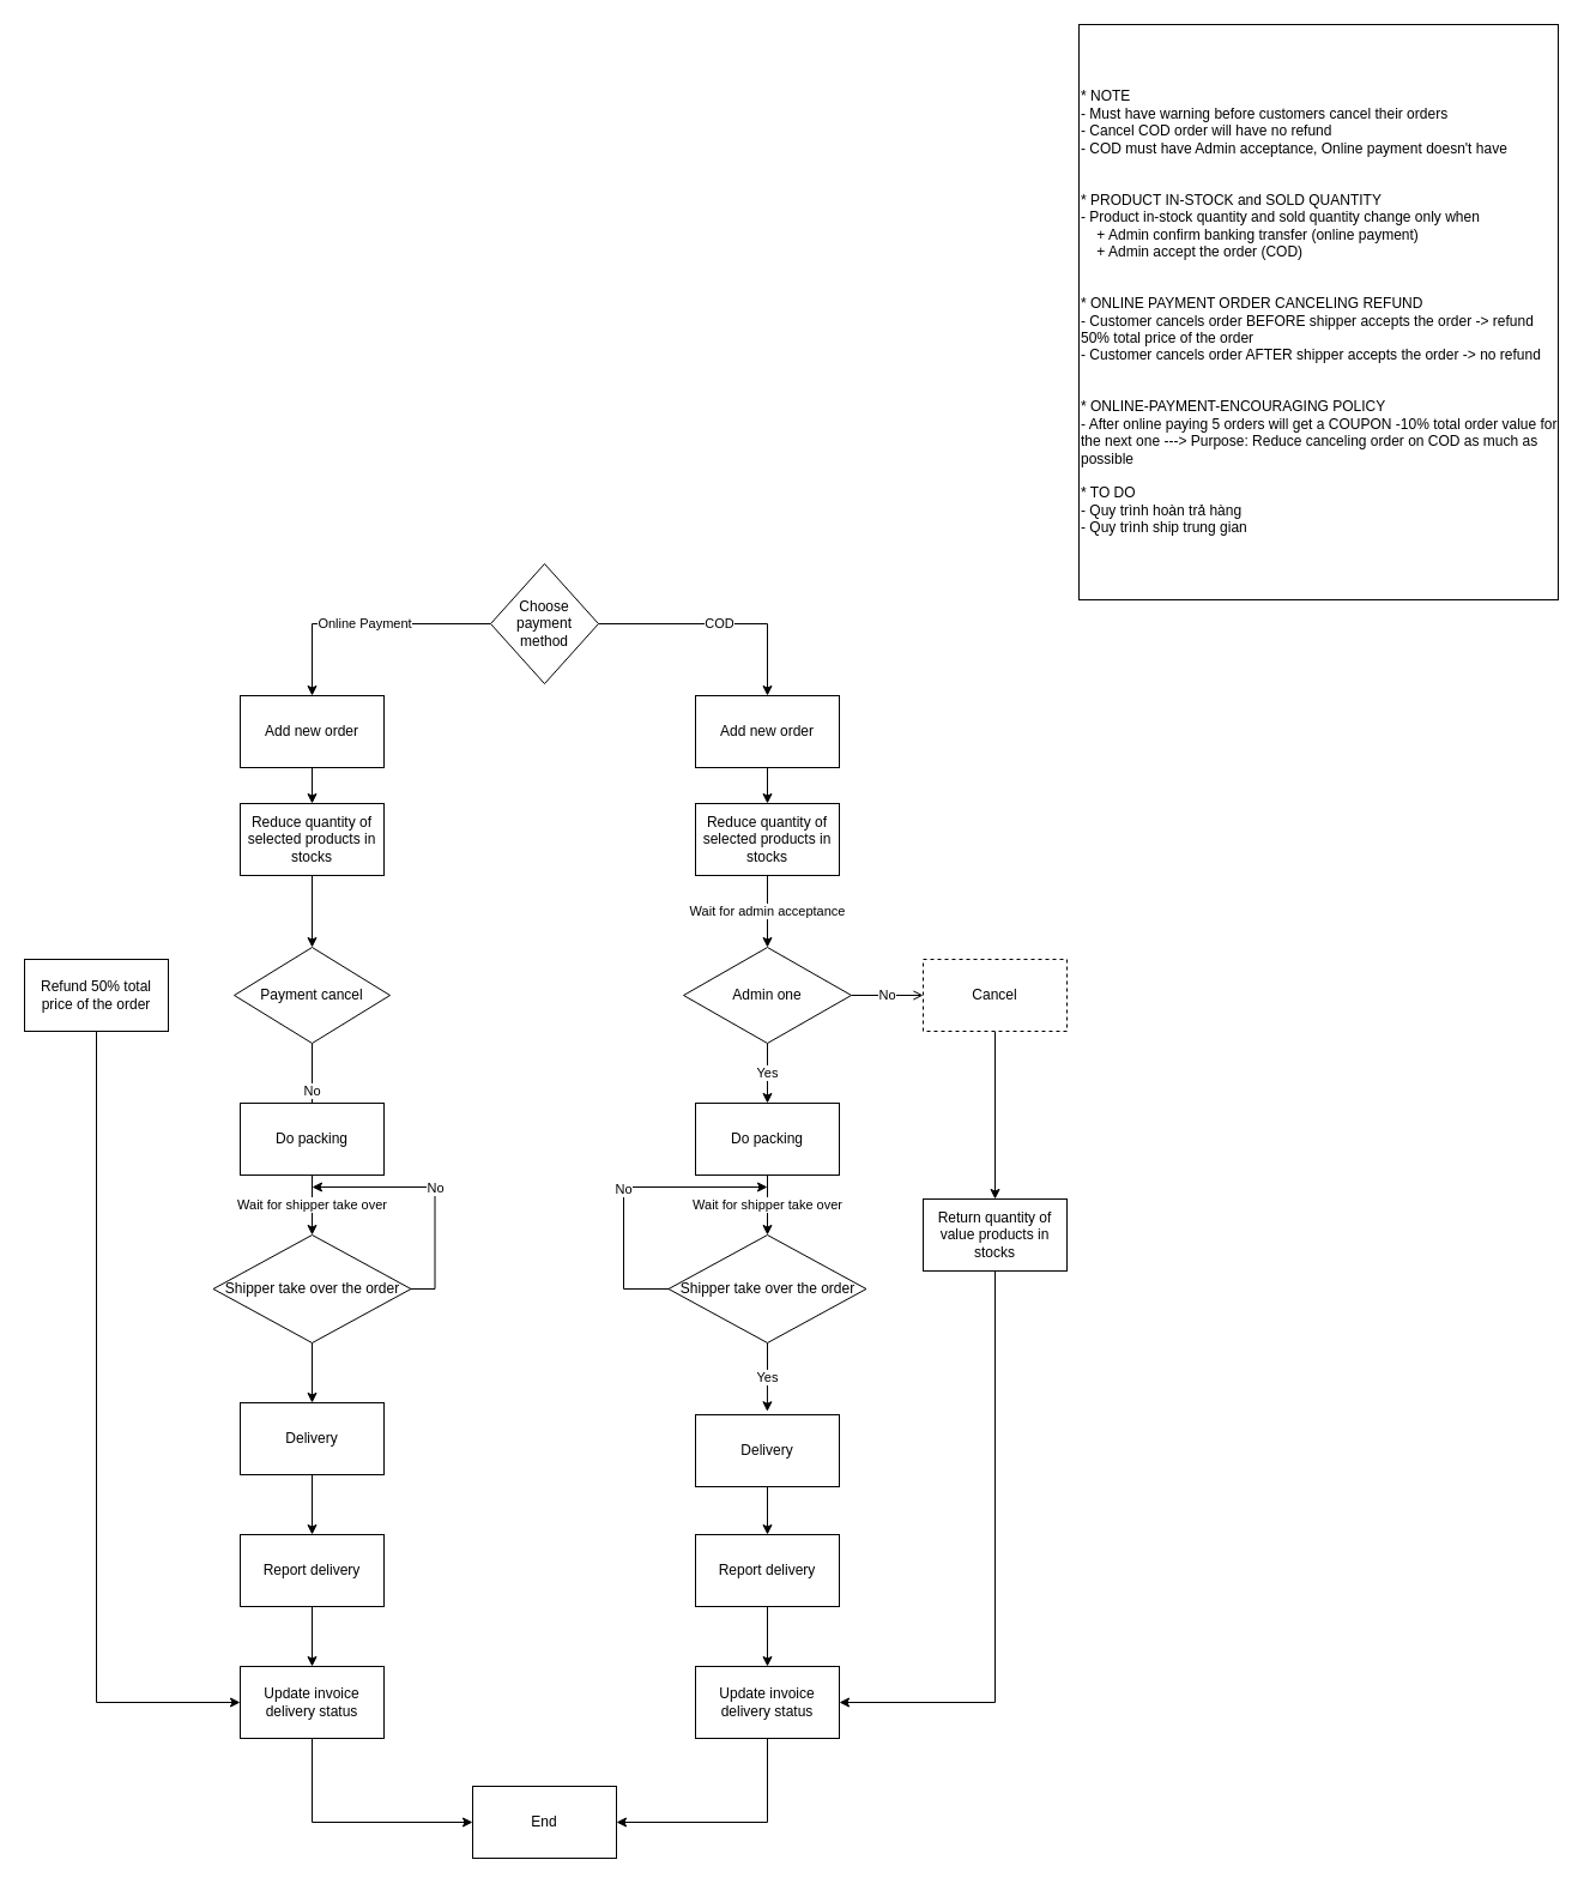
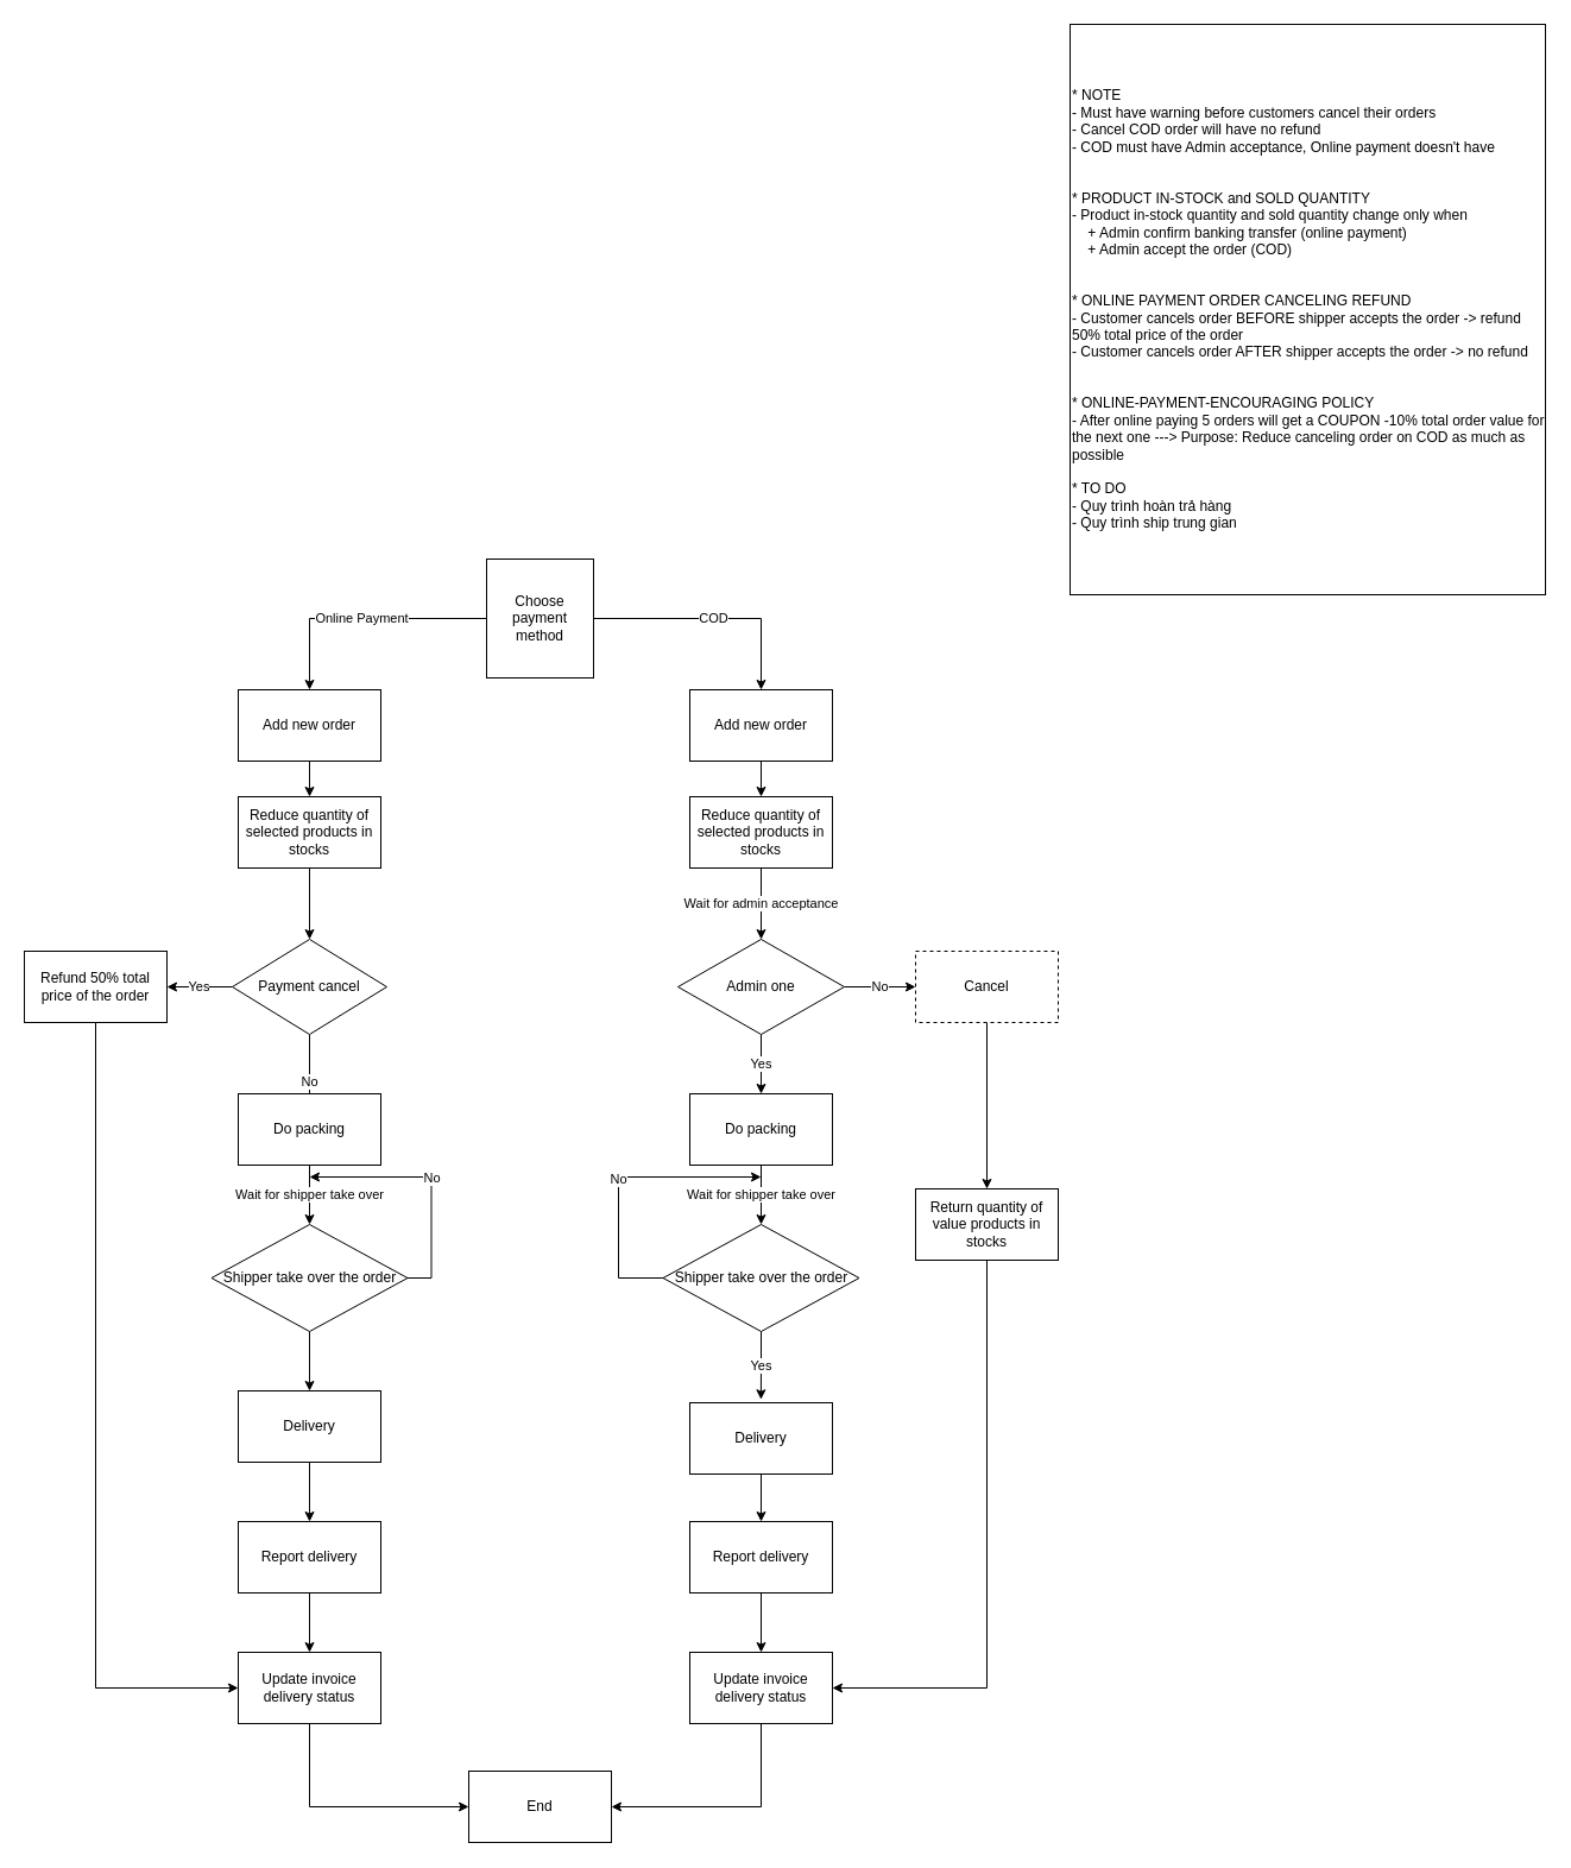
- <mxCell id="4" value="Choose payment method" style="rhombus;whiteSpace=wrap;html=1;" parent="1" vertex="1"><mxGeometry x="409" y="470" width="90" height="100" as="geometry" /></mxCell>
+ <mxCell id="4" value="Choose payment method" style="whiteSpace=wrap;html=1;rounded=0;" parent="1" vertex="1"><mxGeometry x="409" y="470" width="90" height="100" as="geometry" /></mxCell>
+ <mxCell id="33" value="Yes" style="edgeStyle=orthogonalEdgeStyle;rounded=0;orthogonalLoop=1;jettySize=auto;html=1;entryX=1;entryY=0.5;entryDx=0;entryDy=0;" parent="1" source="35" target="37" edge="1"><mxGeometry relative="1" as="geometry" /></mxCell>
- <mxCell id="11" value="No" style="edgeStyle=orthogonalEdgeStyle;rounded=0;orthogonalLoop=1;jettySize=auto;html=1;entryX=0;entryY=0.5;entryDx=0;entryDy=0;endArrow=open;" parent="1" source="12" target="16" edge="1"><mxGeometry relative="1" as="geometry" /></mxCell>
+ <mxCell id="11" value="No" style="edgeStyle=orthogonalEdgeStyle;rounded=0;orthogonalLoop=1;jettySize=auto;html=1;entryX=0;entryY=0.5;entryDx=0;entryDy=0;" parent="1" source="12" target="16" edge="1"><mxGeometry relative="1" as="geometry" /></mxCell>
